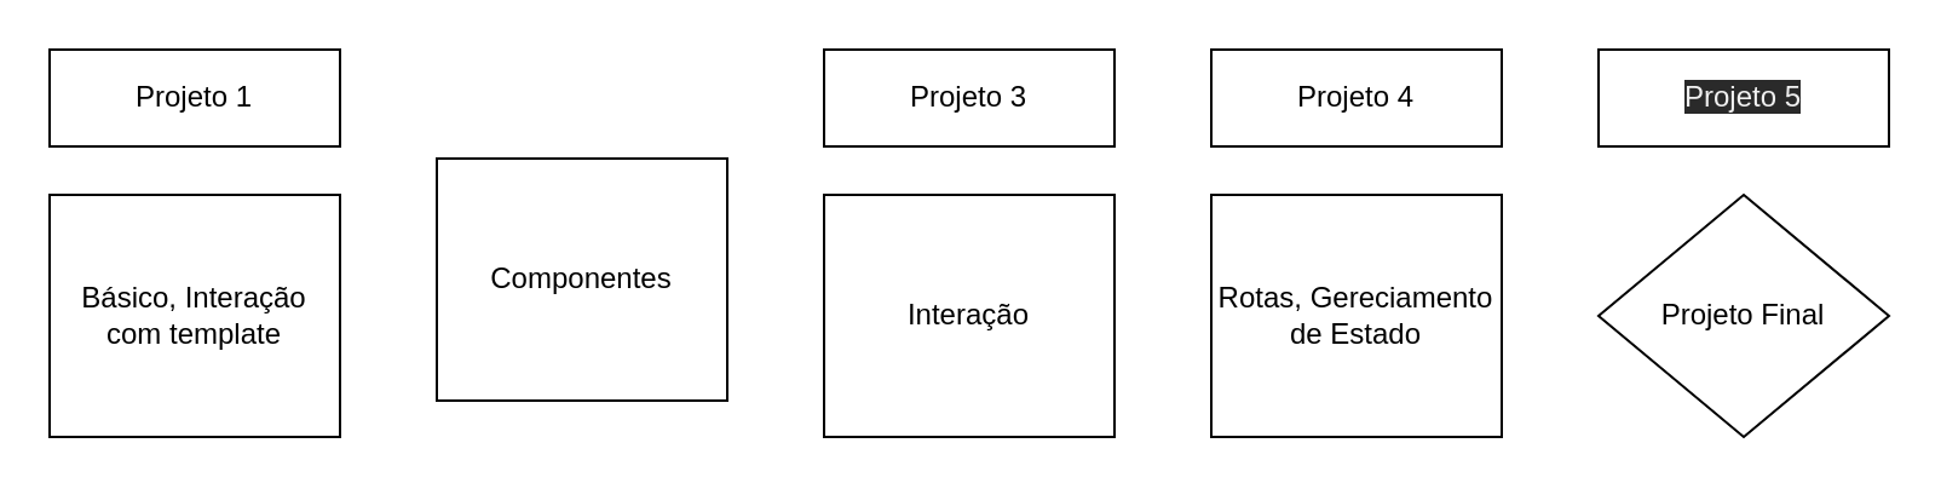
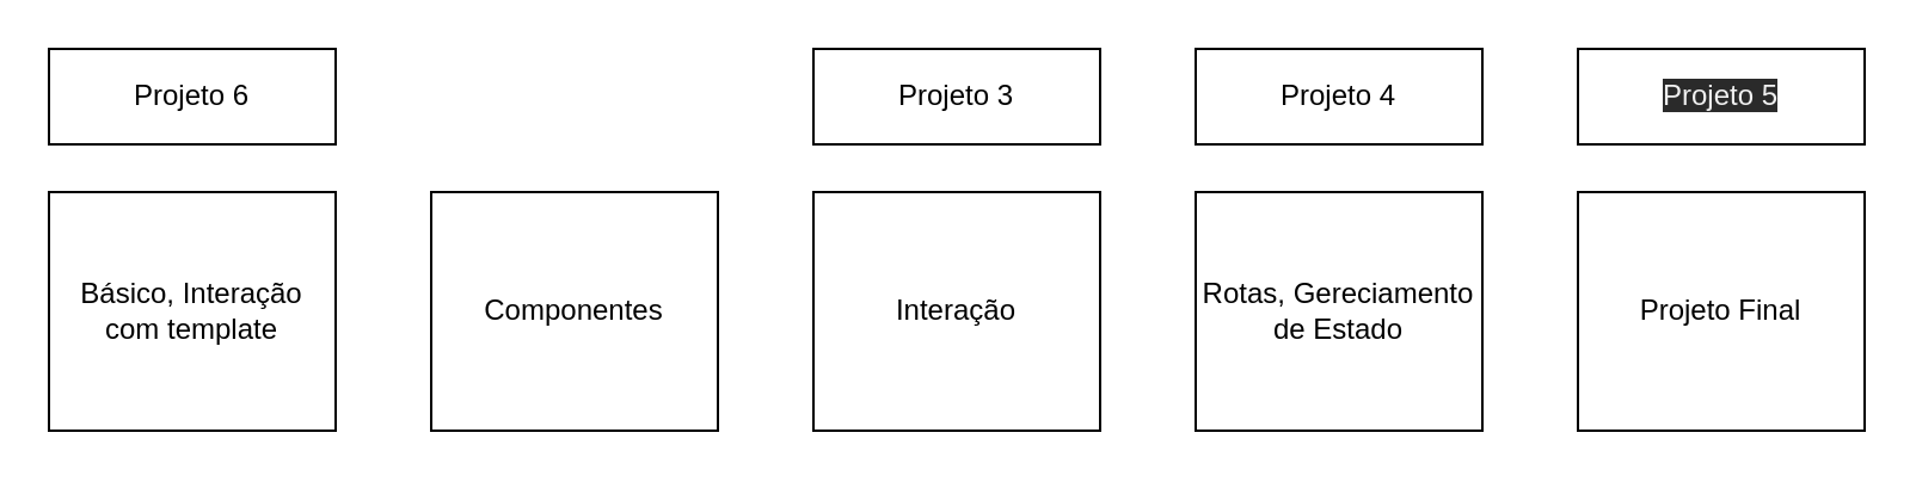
- <mxCell id="2" value="Projeto 1" style="rounded=0;whiteSpace=wrap;html=1;" vertex="1" parent="1"><mxGeometry x="20" y="20" width="120" height="40" as="geometry" /></mxCell>
+ <mxCell id="2" value="Projeto 6" style="rounded=0;whiteSpace=wrap;html=1;" vertex="1" parent="1"><mxGeometry x="20" y="20" width="120" height="40" as="geometry" /></mxCell>
- <mxCell id="7" value="Componentes" style="rounded=0;whiteSpace=wrap;html=1;" vertex="1" parent="1"><mxGeometry x="180" y="65" width="120" height="100" as="geometry" /></mxCell>
+ <mxCell id="7" value="Componentes" style="rounded=0;whiteSpace=wrap;html=1;" vertex="1" parent="1"><mxGeometry x="180" y="80" width="120" height="100" as="geometry" /></mxCell>
- <mxCell id="10" value="Projeto Final" style="rhombus;whiteSpace=wrap;html=1;" vertex="1" parent="1"><mxGeometry x="660" y="80" width="120" height="100" as="geometry" /></mxCell>
+ <mxCell id="10" value="Projeto Final" style="rounded=0;whiteSpace=wrap;html=1;" vertex="1" parent="1"><mxGeometry x="660" y="80" width="120" height="100" as="geometry" /></mxCell>
